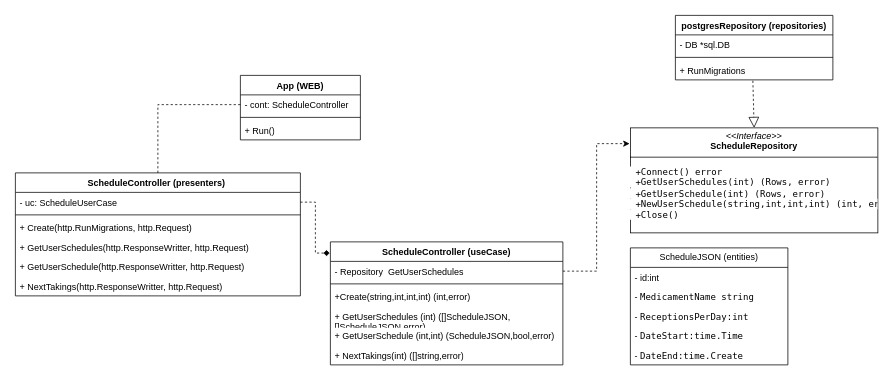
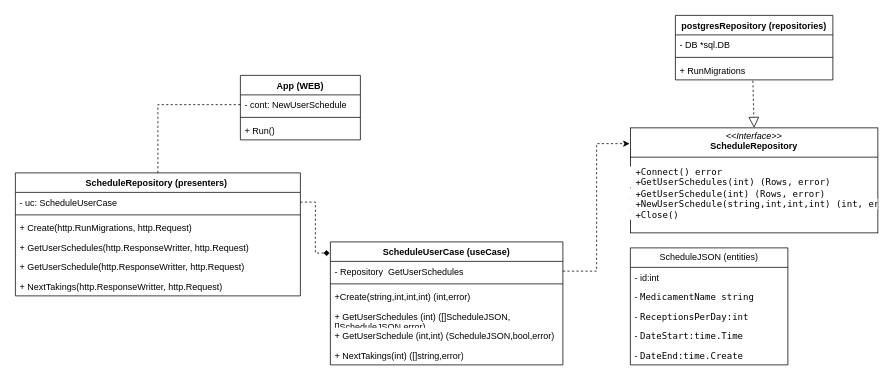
- <mxCell id="32" value="- cont: ScheduleController" style="text;strokeColor=none;fillColor=none;align=left;verticalAlign=top;spacingLeft=4;spacingRight=4;overflow=hidden;rotatable=0;points=[[0,0.5],[1,0.5]];portConstraint=eastwest;whiteSpace=wrap;html=1;" parent="31" vertex="1"><mxGeometry y="26" width="160" height="26" as="geometry" /></mxCell>
+ <mxCell id="32" value="- cont: NewUserSchedule" style="text;strokeColor=none;fillColor=none;align=left;verticalAlign=top;spacingLeft=4;spacingRight=4;overflow=hidden;rotatable=0;points=[[0,0.5],[1,0.5]];portConstraint=eastwest;whiteSpace=wrap;html=1;" parent="31" vertex="1"><mxGeometry y="26" width="160" height="26" as="geometry" /></mxCell>
- <mxCell id="23" value="ScheduleController (presenters)&amp;nbsp;" style="swimlane;fontStyle=1;align=center;verticalAlign=top;childLayout=stackLayout;horizontal=1;startSize=26;horizontalStack=0;resizeParent=1;resizeParentMax=0;resizeLast=0;collapsible=1;marginBottom=0;whiteSpace=wrap;html=1;" parent="1" vertex="1"><mxGeometry x="20" y="230" width="380" height="164" as="geometry" /></mxCell>
+ <mxCell id="23" value="ScheduleRepository (presenters)&amp;nbsp;" style="swimlane;fontStyle=1;align=center;verticalAlign=top;childLayout=stackLayout;horizontal=1;startSize=26;horizontalStack=0;resizeParent=1;resizeParentMax=0;resizeLast=0;collapsible=1;marginBottom=0;whiteSpace=wrap;html=1;" parent="1" vertex="1"><mxGeometry x="20" y="230" width="380" height="164" as="geometry" /></mxCell>
- <mxCell id="9" value="ScheduleController (useCase)" style="swimlane;fontStyle=1;align=center;verticalAlign=top;childLayout=stackLayout;horizontal=1;startSize=26;horizontalStack=0;resizeParent=1;resizeParentMax=0;resizeLast=0;collapsible=1;marginBottom=0;whiteSpace=wrap;html=1;" parent="1" vertex="1"><mxGeometry x="440" y="322" width="310" height="164" as="geometry"><mxRectangle x="30" y="310" width="140" height="30" as="alternateBounds" /></mxGeometry></mxCell>
+ <mxCell id="9" value="ScheduleUserCase (useCase)" style="swimlane;fontStyle=1;align=center;verticalAlign=top;childLayout=stackLayout;horizontal=1;startSize=26;horizontalStack=0;resizeParent=1;resizeParentMax=0;resizeLast=0;collapsible=1;marginBottom=0;whiteSpace=wrap;html=1;" parent="1" vertex="1"><mxGeometry x="440" y="322" width="310" height="164" as="geometry"><mxRectangle x="30" y="310" width="140" height="30" as="alternateBounds" /></mxGeometry></mxCell>
